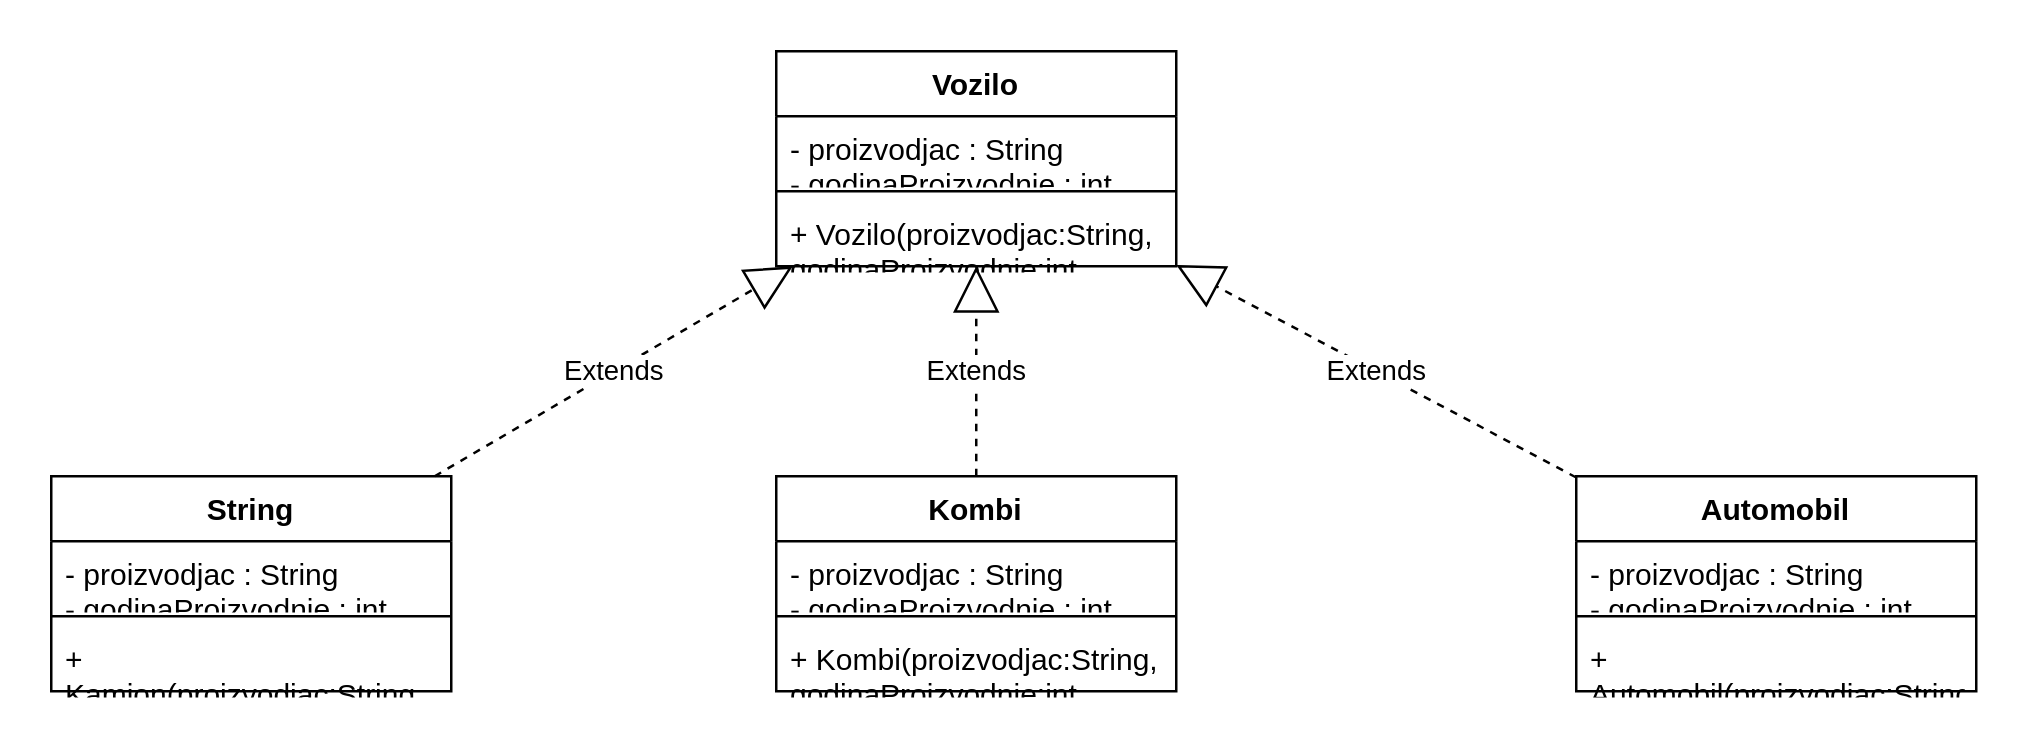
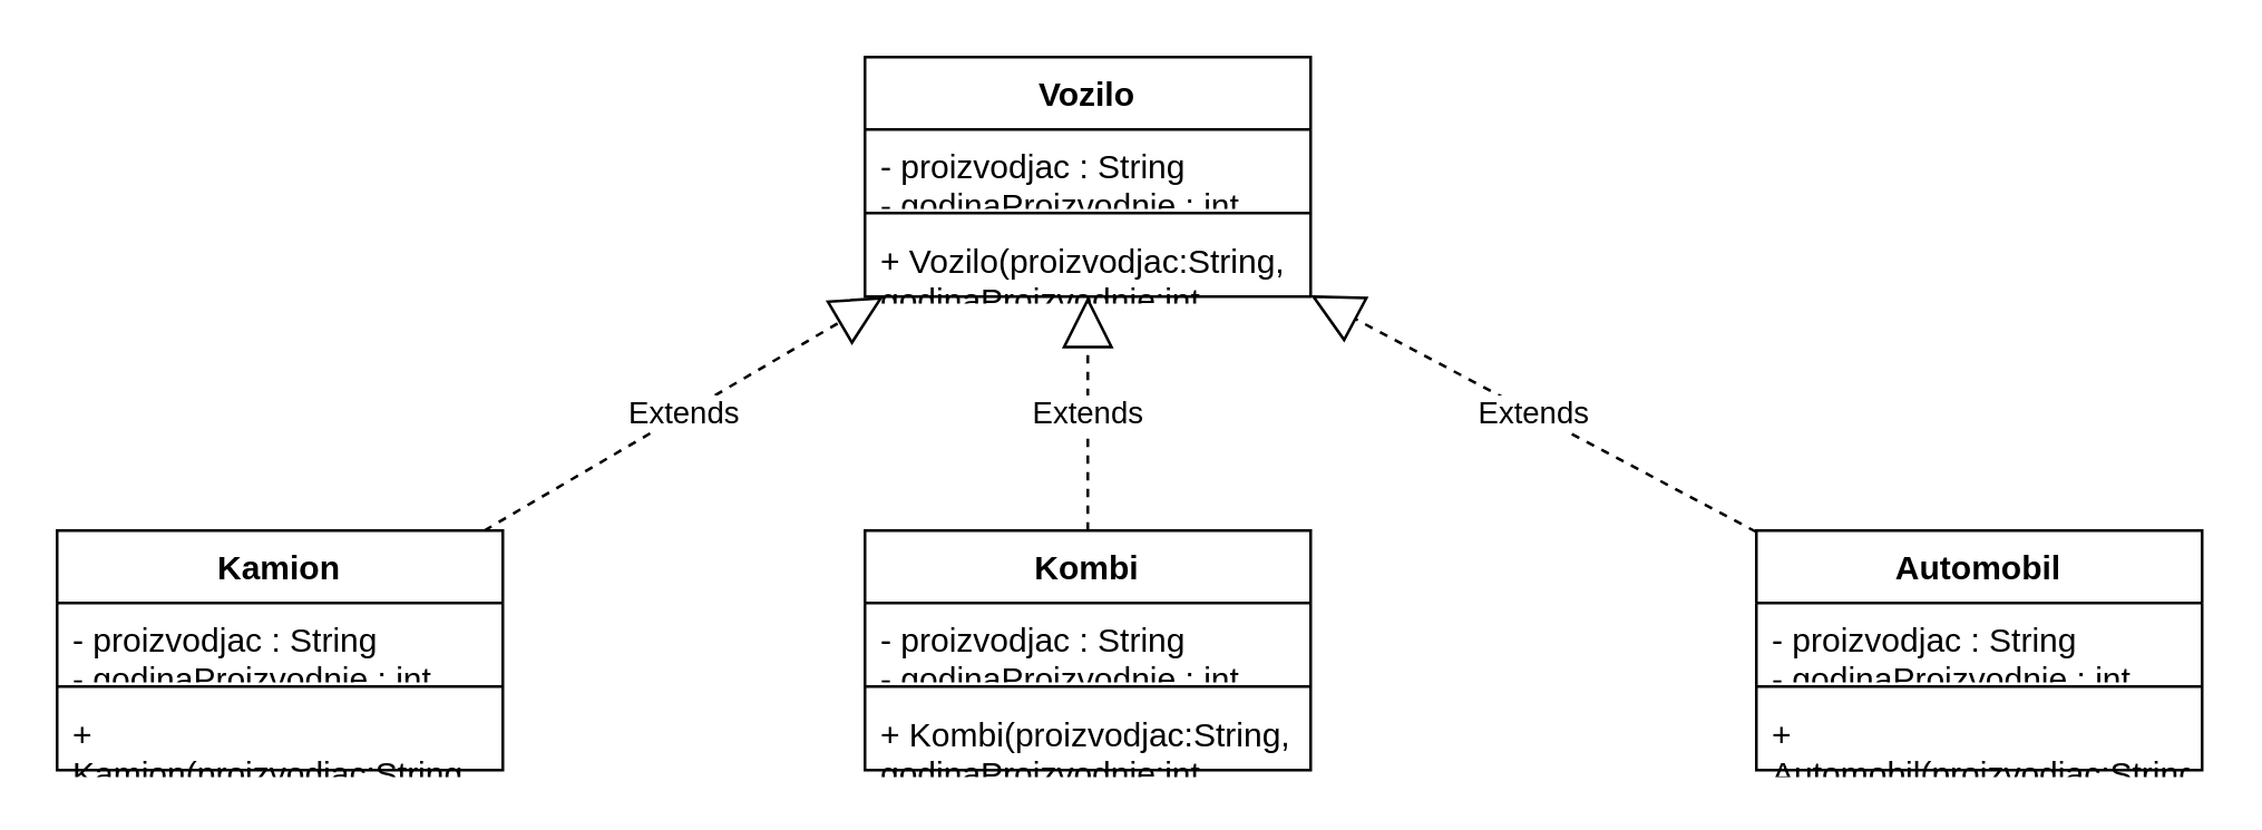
- <mxCell id="10" value="String" style="swimlane;fontStyle=1;align=center;verticalAlign=top;childLayout=stackLayout;horizontal=1;startSize=26;horizontalStack=0;resizeParent=1;resizeParentMax=0;resizeLast=0;collapsible=1;marginBottom=0;whiteSpace=wrap;html=1;" vertex="1" parent="1"><mxGeometry x="20" y="190" width="160" height="86" as="geometry" /></mxCell>
+ <mxCell id="10" value="Kamion" style="swimlane;fontStyle=1;align=center;verticalAlign=top;childLayout=stackLayout;horizontal=1;startSize=26;horizontalStack=0;resizeParent=1;resizeParentMax=0;resizeLast=0;collapsible=1;marginBottom=0;whiteSpace=wrap;html=1;" vertex="1" parent="1"><mxGeometry x="20" y="190" width="160" height="86" as="geometry" /></mxCell>
